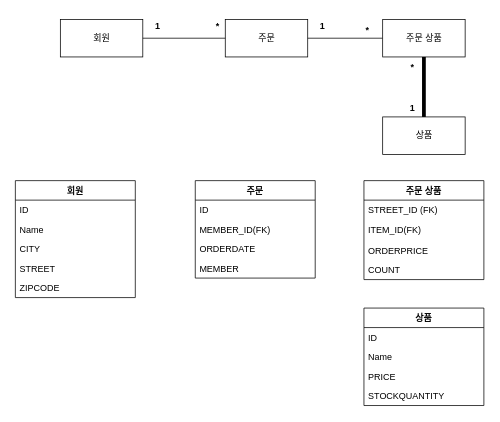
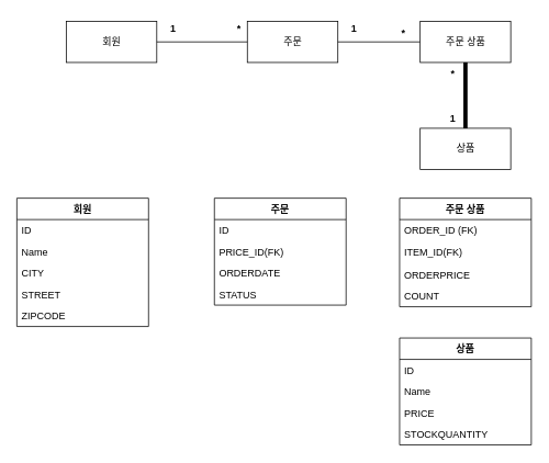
- <mxCell id="27" value="STREET_ID (FK)" style="text;strokeColor=none;fillColor=none;align=left;verticalAlign=top;spacingLeft=4;spacingRight=4;overflow=hidden;rotatable=0;points=[[0,0.5],[1,0.5]];portConstraint=eastwest;" vertex="1" parent="26"><mxGeometry y="26" width="160" height="26" as="geometry" /></mxCell>
+ <mxCell id="27" value="ORDER_ID (FK)" style="text;strokeColor=none;fillColor=none;align=left;verticalAlign=top;spacingLeft=4;spacingRight=4;overflow=hidden;rotatable=0;points=[[0,0.5],[1,0.5]];portConstraint=eastwest;" vertex="1" parent="26"><mxGeometry y="26" width="160" height="26" as="geometry" /></mxCell>
- <mxCell id="23" value="MEMBER_ID(FK)" style="text;strokeColor=none;fillColor=none;align=left;verticalAlign=top;spacingLeft=4;spacingRight=4;overflow=hidden;rotatable=0;points=[[0,0.5],[1,0.5]];portConstraint=eastwest;" vertex="1" parent="21"><mxGeometry y="52" width="160" height="26" as="geometry" /></mxCell>
+ <mxCell id="23" value="PRICE_ID(FK)" style="text;strokeColor=none;fillColor=none;align=left;verticalAlign=top;spacingLeft=4;spacingRight=4;overflow=hidden;rotatable=0;points=[[0,0.5],[1,0.5]];portConstraint=eastwest;" vertex="1" parent="21"><mxGeometry y="52" width="160" height="26" as="geometry" /></mxCell>
- <mxCell id="25" value="MEMBER" style="text;strokeColor=none;fillColor=none;align=left;verticalAlign=top;spacingLeft=4;spacingRight=4;overflow=hidden;rotatable=0;points=[[0,0.5],[1,0.5]];portConstraint=eastwest;" vertex="1" parent="21"><mxGeometry y="104" width="160" height="26" as="geometry" /></mxCell>
+ <mxCell id="25" value="STATUS" style="text;strokeColor=none;fillColor=none;align=left;verticalAlign=top;spacingLeft=4;spacingRight=4;overflow=hidden;rotatable=0;points=[[0,0.5],[1,0.5]];portConstraint=eastwest;" vertex="1" parent="21"><mxGeometry y="104" width="160" height="26" as="geometry" /></mxCell>
